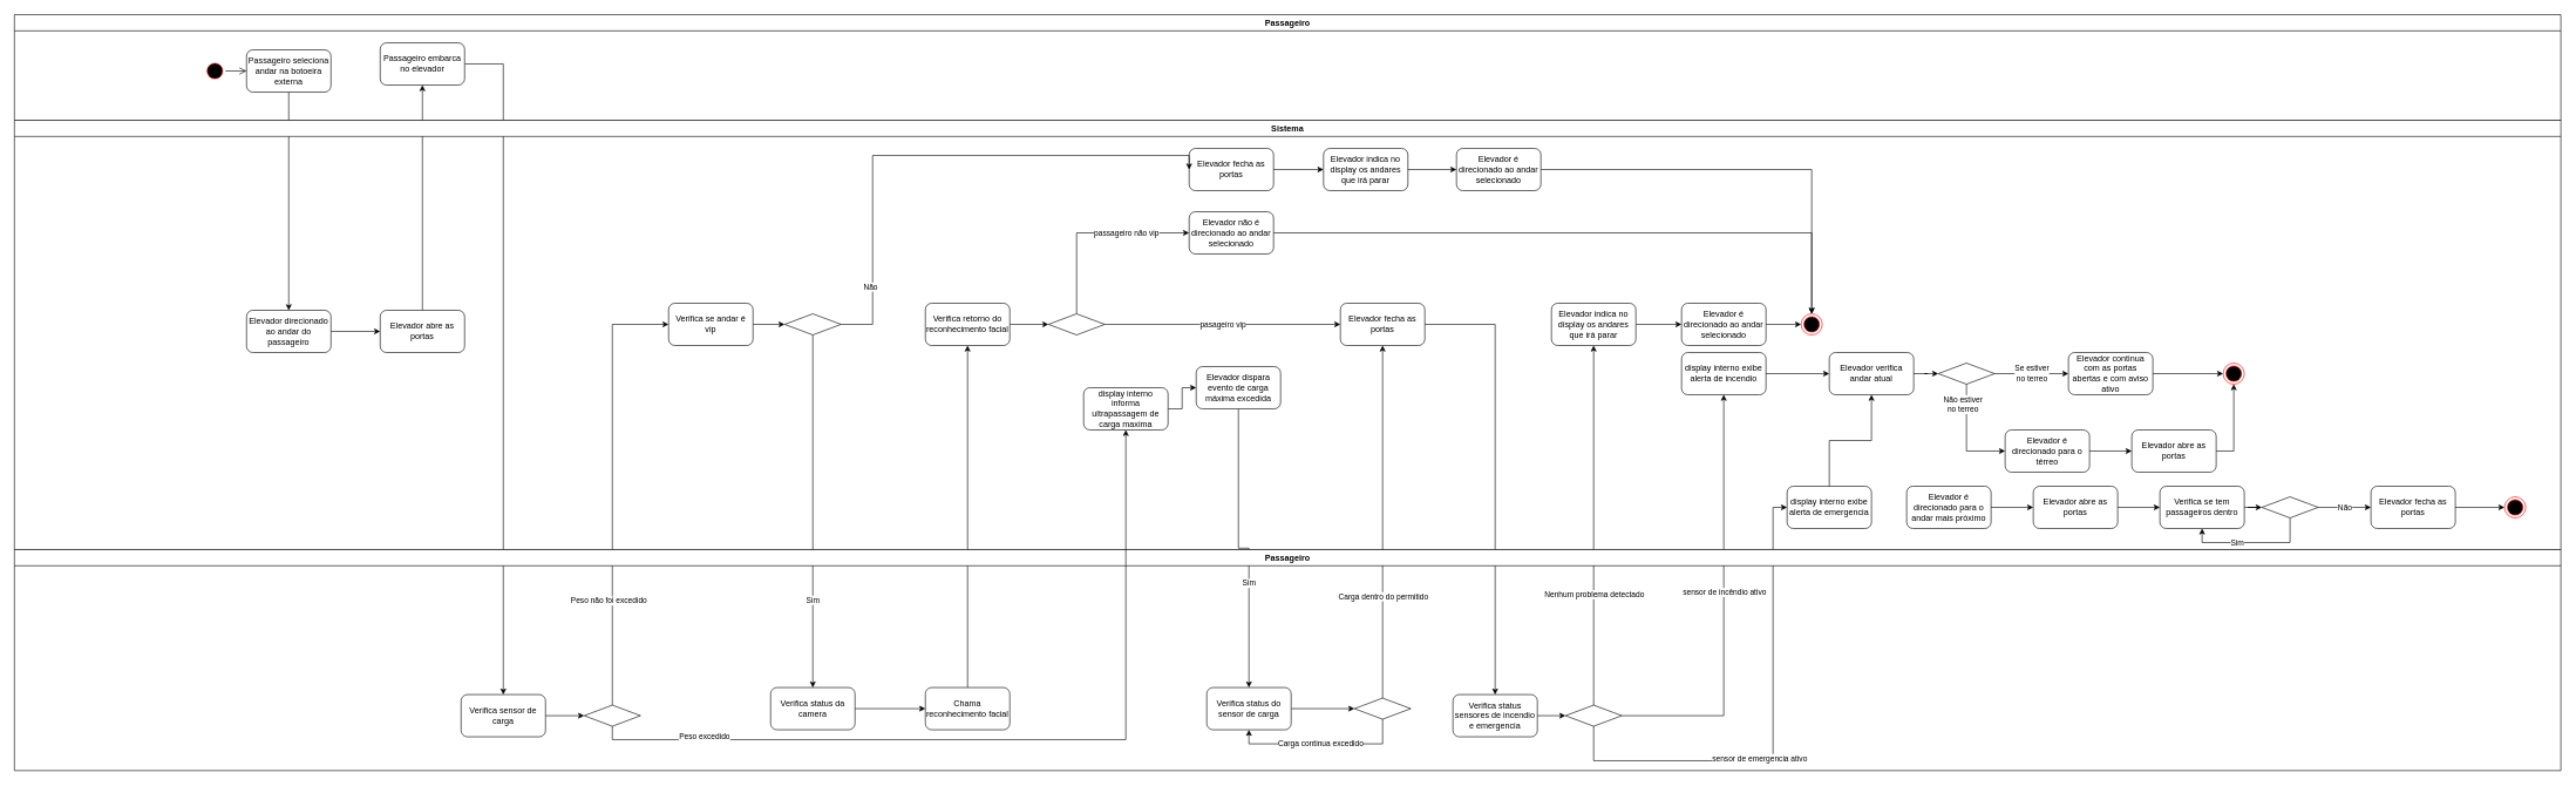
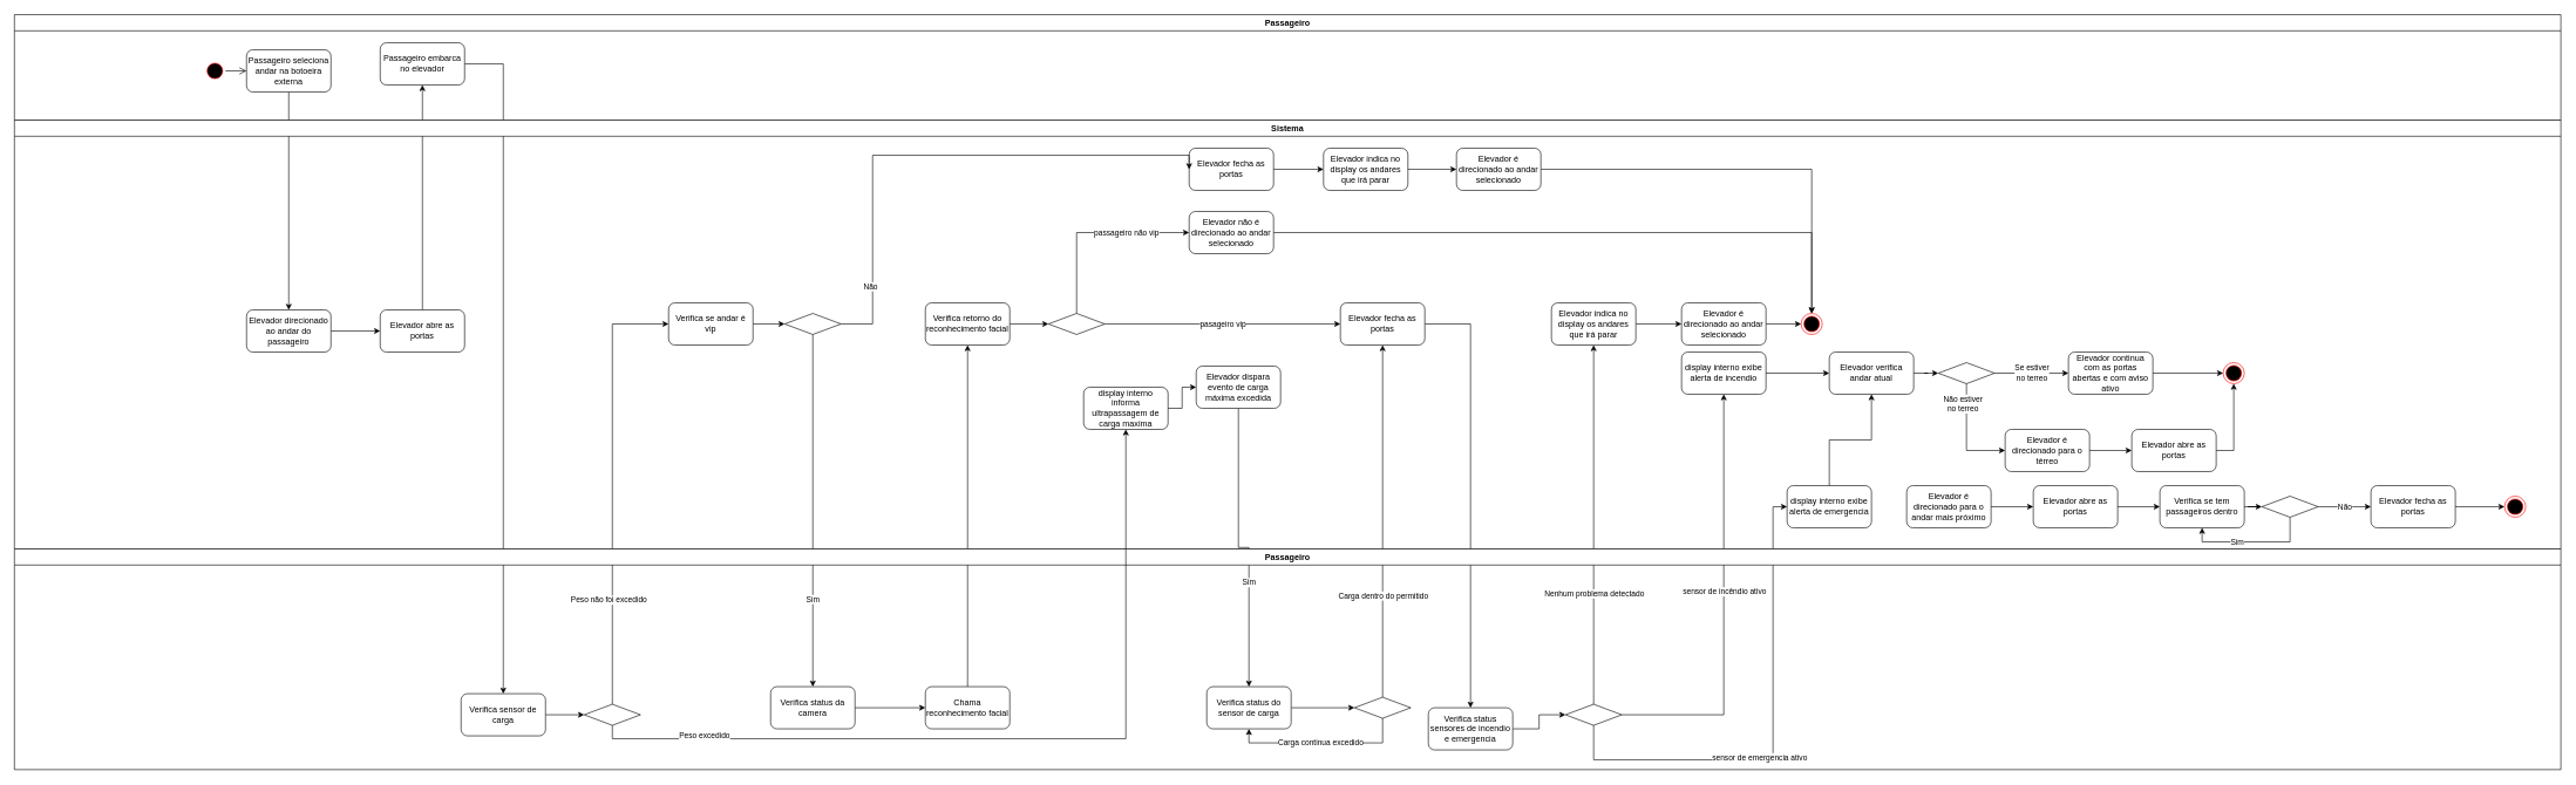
- <mxCell id="46" value="Verifica status sensores de incendio e emergencia" style="rounded=1;whiteSpace=wrap;html=1;" vertex="1" parent="1"><mxGeometry x="2065" y="986" width="120" height="60" as="geometry" /></mxCell>
+ <mxCell id="46" value="Verifica status sensores de incendio e emergencia" style="rounded=1;whiteSpace=wrap;html=1;" vertex="1" parent="1"><mxGeometry x="2030" y="1006" width="120" height="60" as="geometry" /></mxCell>
